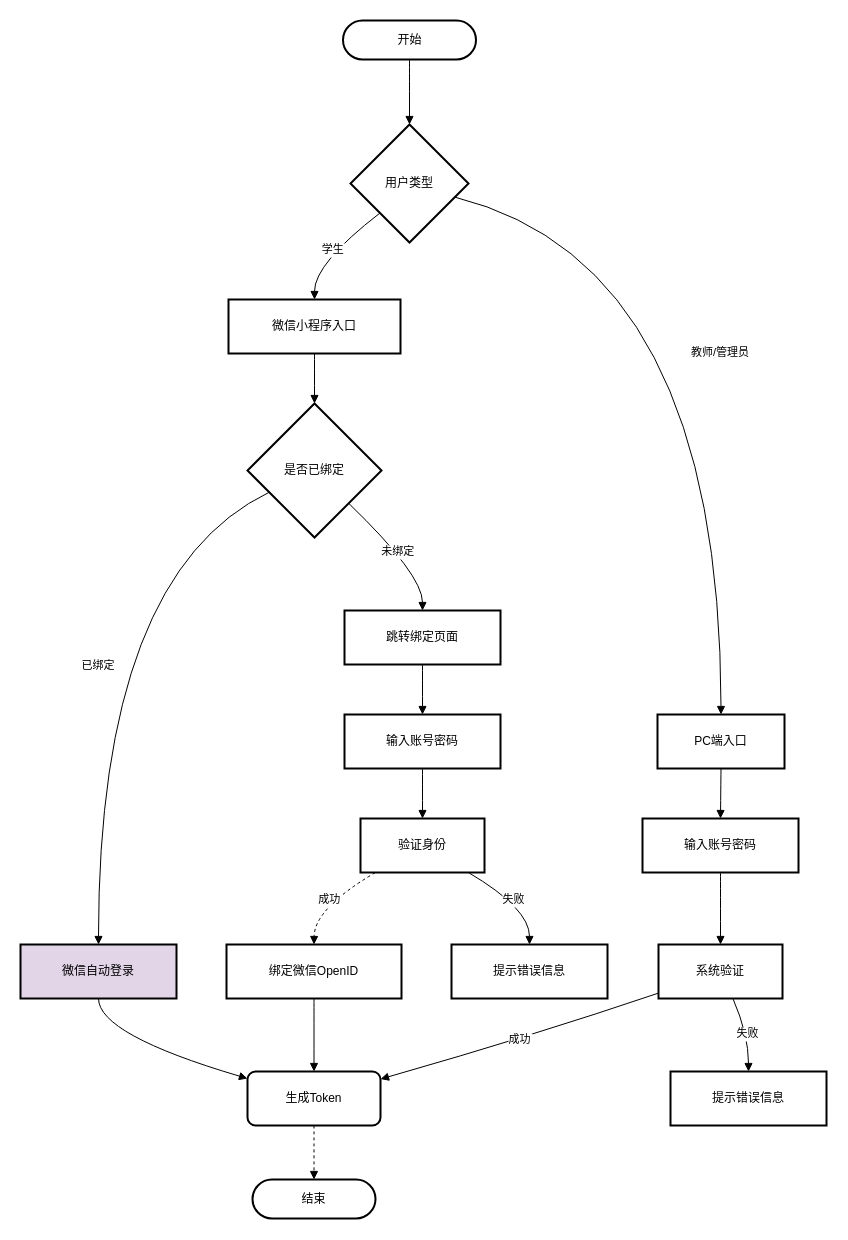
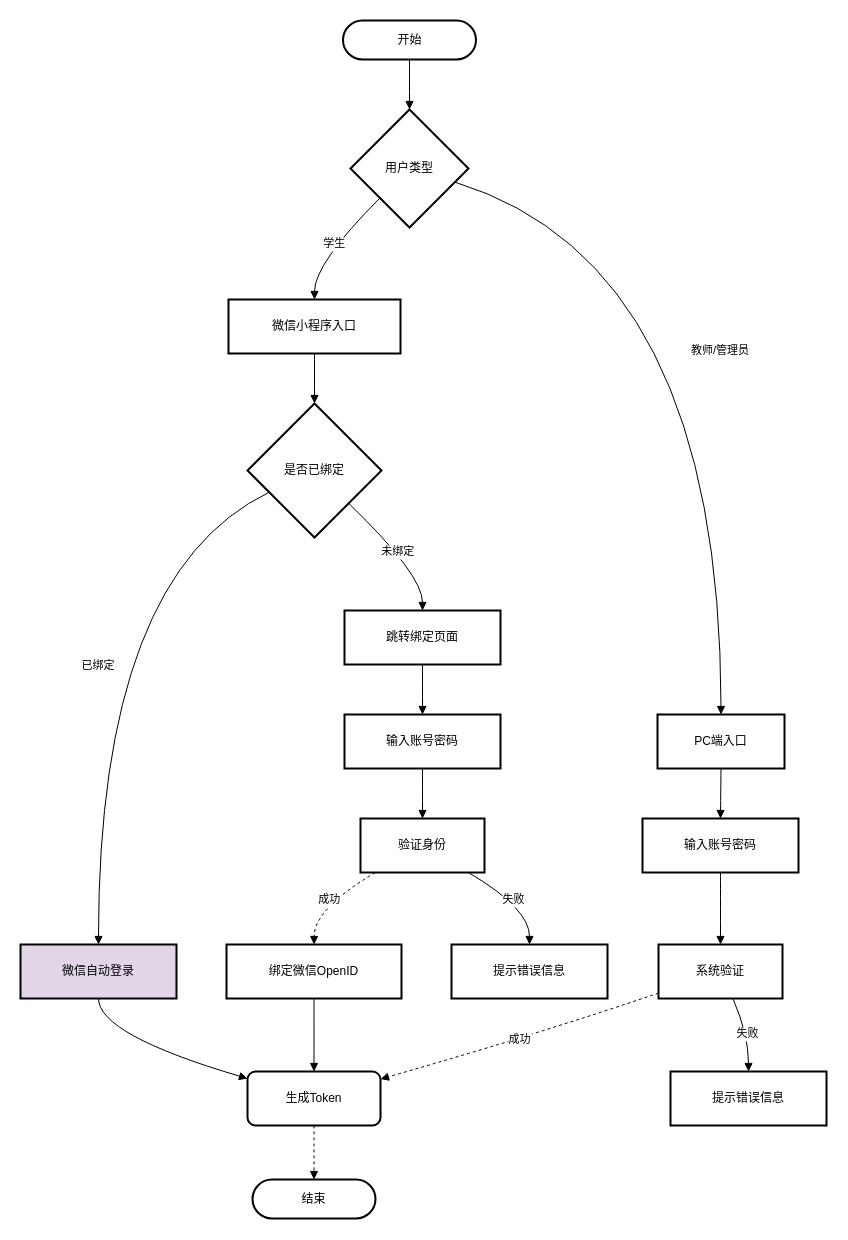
- <mxCell id="3" value="用户类型" style="rhombus;strokeWidth=2;whiteSpace=wrap;" vertex="1" parent="1"><mxGeometry x="350" y="124" width="118" height="118" as="geometry" /></mxCell>
+ <mxCell id="3" value="用户类型" style="rhombus;strokeWidth=2;whiteSpace=wrap;" vertex="1" parent="1"><mxGeometry x="350" y="109" width="118" height="118" as="geometry" /></mxCell>
- <mxCell id="30" value="成功" style="curved=1;startArrow=none;endArrow=block;exitX=0;exitY=0.9;entryX=1;entryY=0.14;rounded=0;" edge="1" parent="1" source="14" target="15"><mxGeometry relative="1" as="geometry"><Array as="points"><mxPoint x="536" y="1034" /></Array></mxGeometry></mxCell>
+ <mxCell id="30" value="成功" style="curved=1;startArrow=none;endArrow=block;exitX=0;exitY=0.9;entryX=1;entryY=0.14;rounded=0;dashed=1;" edge="1" parent="1" source="14" target="15"><mxGeometry relative="1" as="geometry"><Array as="points"><mxPoint x="536" y="1034" /></Array></mxGeometry></mxCell>
